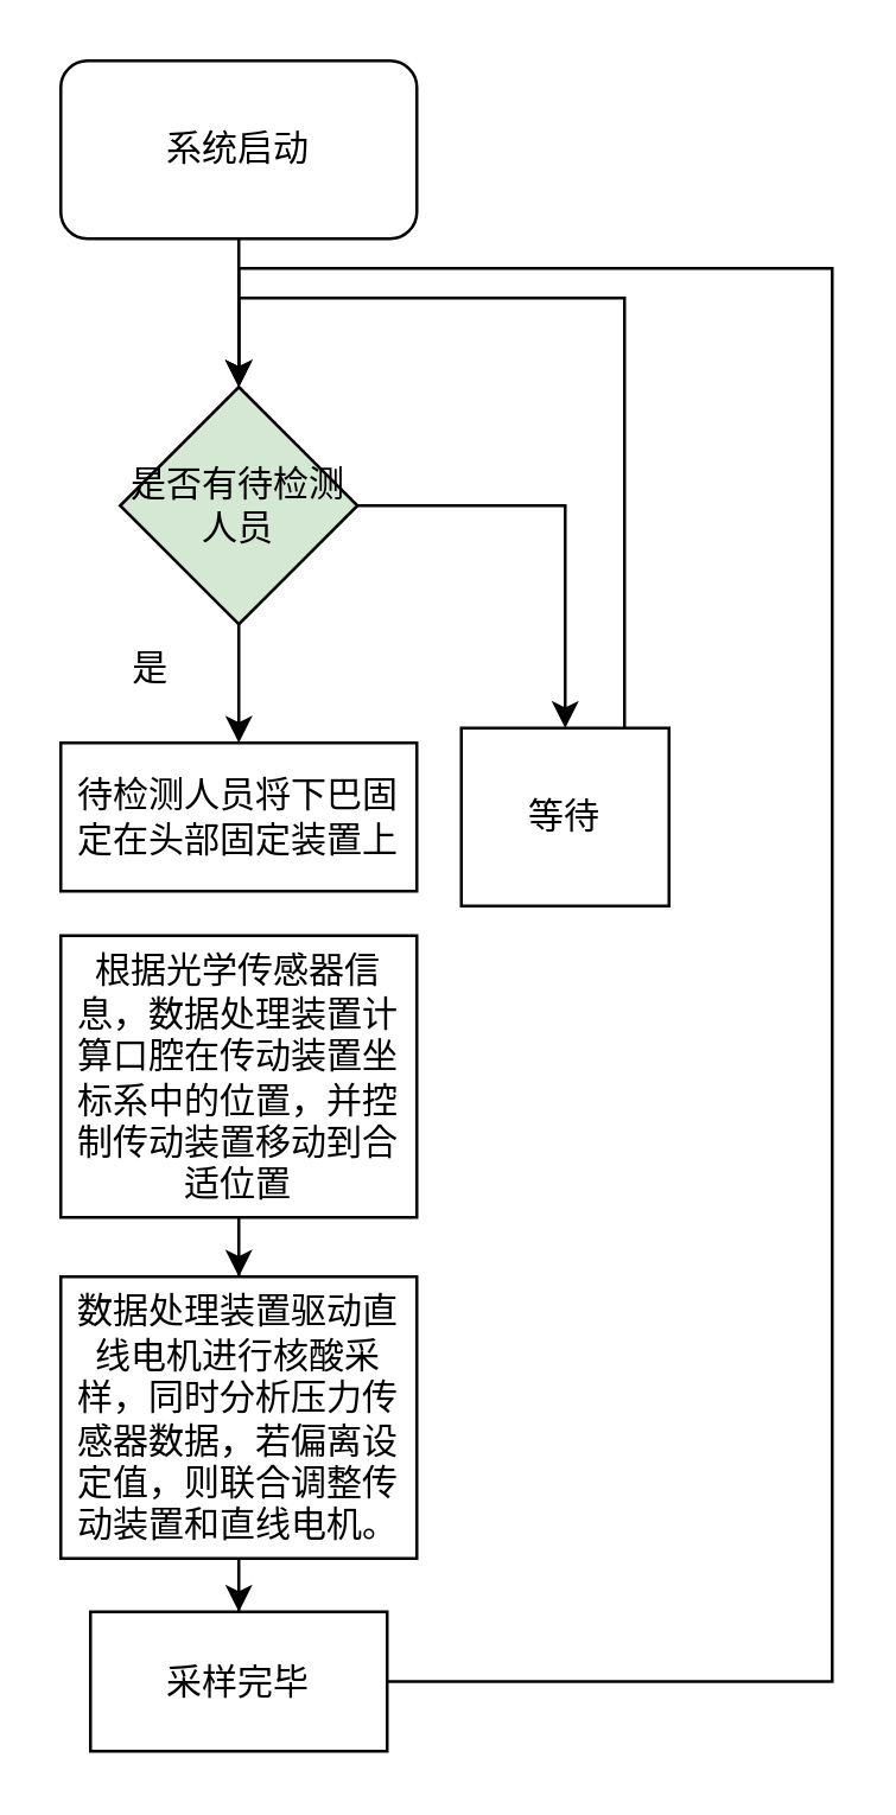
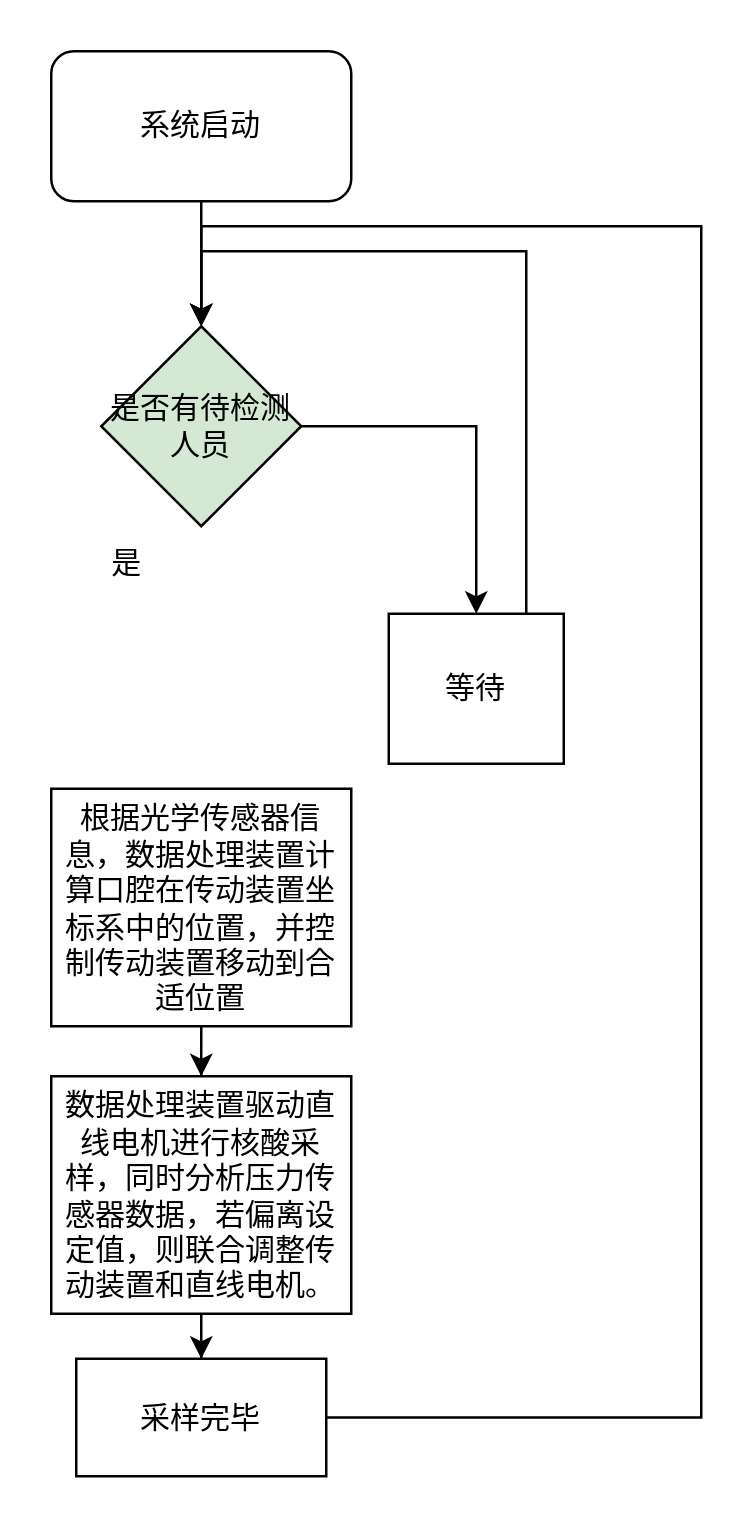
- <mxCell id="5" value="" style="edgeStyle=orthogonalEdgeStyle;rounded=0;orthogonalLoop=1;jettySize=auto;html=1;" edge="1" parent="1" source="6" target="9"><mxGeometry relative="1" as="geometry" /></mxCell>
- <mxCell id="9" value="待检测人员将下巴固定在头部固定装置上" style="whiteSpace=wrap;html=1;" vertex="1" parent="1"><mxGeometry x="20" y="250" width="120" height="50" as="geometry" /></mxCell>
